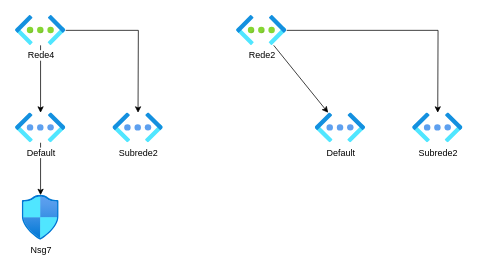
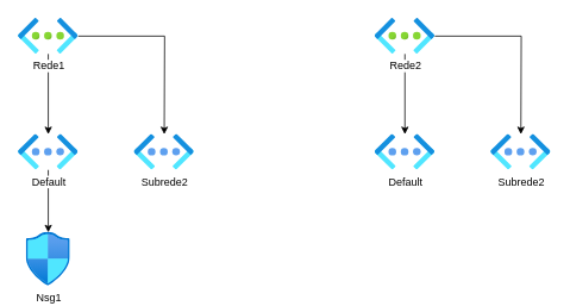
- <mxCell id="11" value="Rede2&lt;br&gt;" style="aspect=fixed;html=1;points=[];align=center;image;fontSize=12;image=img/lib/azure2/networking/Virtual_Networks.svg;" vertex="1" parent="1"><mxGeometry x="315" y="20" width="67" height="40" as="geometry" /></mxCell>
+ <mxCell id="11" value="Rede2&lt;br&gt;" style="aspect=fixed;html=1;points=[];align=center;image;fontSize=12;image=img/lib/azure2/networking/Virtual_Networks.svg;" vertex="1" parent="1"><mxGeometry x="420" y="20" width="67" height="40" as="geometry" /></mxCell>
- <mxCell id="4" value="Rede4" style="aspect=fixed;html=1;points=[];align=center;image;fontSize=12;image=img/lib/azure2/networking/Virtual_Networks.svg;" vertex="1" parent="1"><mxGeometry x="20" y="20" width="67" height="40" as="geometry" /></mxCell>
+ <mxCell id="4" value="Rede1" style="aspect=fixed;html=1;points=[];align=center;image;fontSize=12;image=img/lib/azure2/networking/Virtual_Networks.svg;" vertex="1" parent="1"><mxGeometry x="20" y="20" width="67" height="40" as="geometry" /></mxCell>
- <mxCell id="8" value="Nsg7" style="aspect=fixed;html=1;points=[];align=center;image;fontSize=12;image=img/lib/azure2/networking/Network_Security_Groups.svg;" vertex="1" parent="1"><mxGeometry x="28.79" y="260" width="49.42" height="60" as="geometry" /></mxCell>
+ <mxCell id="8" value="Nsg1" style="aspect=fixed;html=1;points=[];align=center;image;fontSize=12;image=img/lib/azure2/networking/Network_Security_Groups.svg;" vertex="1" parent="1"><mxGeometry x="28.79" y="260" width="49.42" height="60" as="geometry" /></mxCell>
